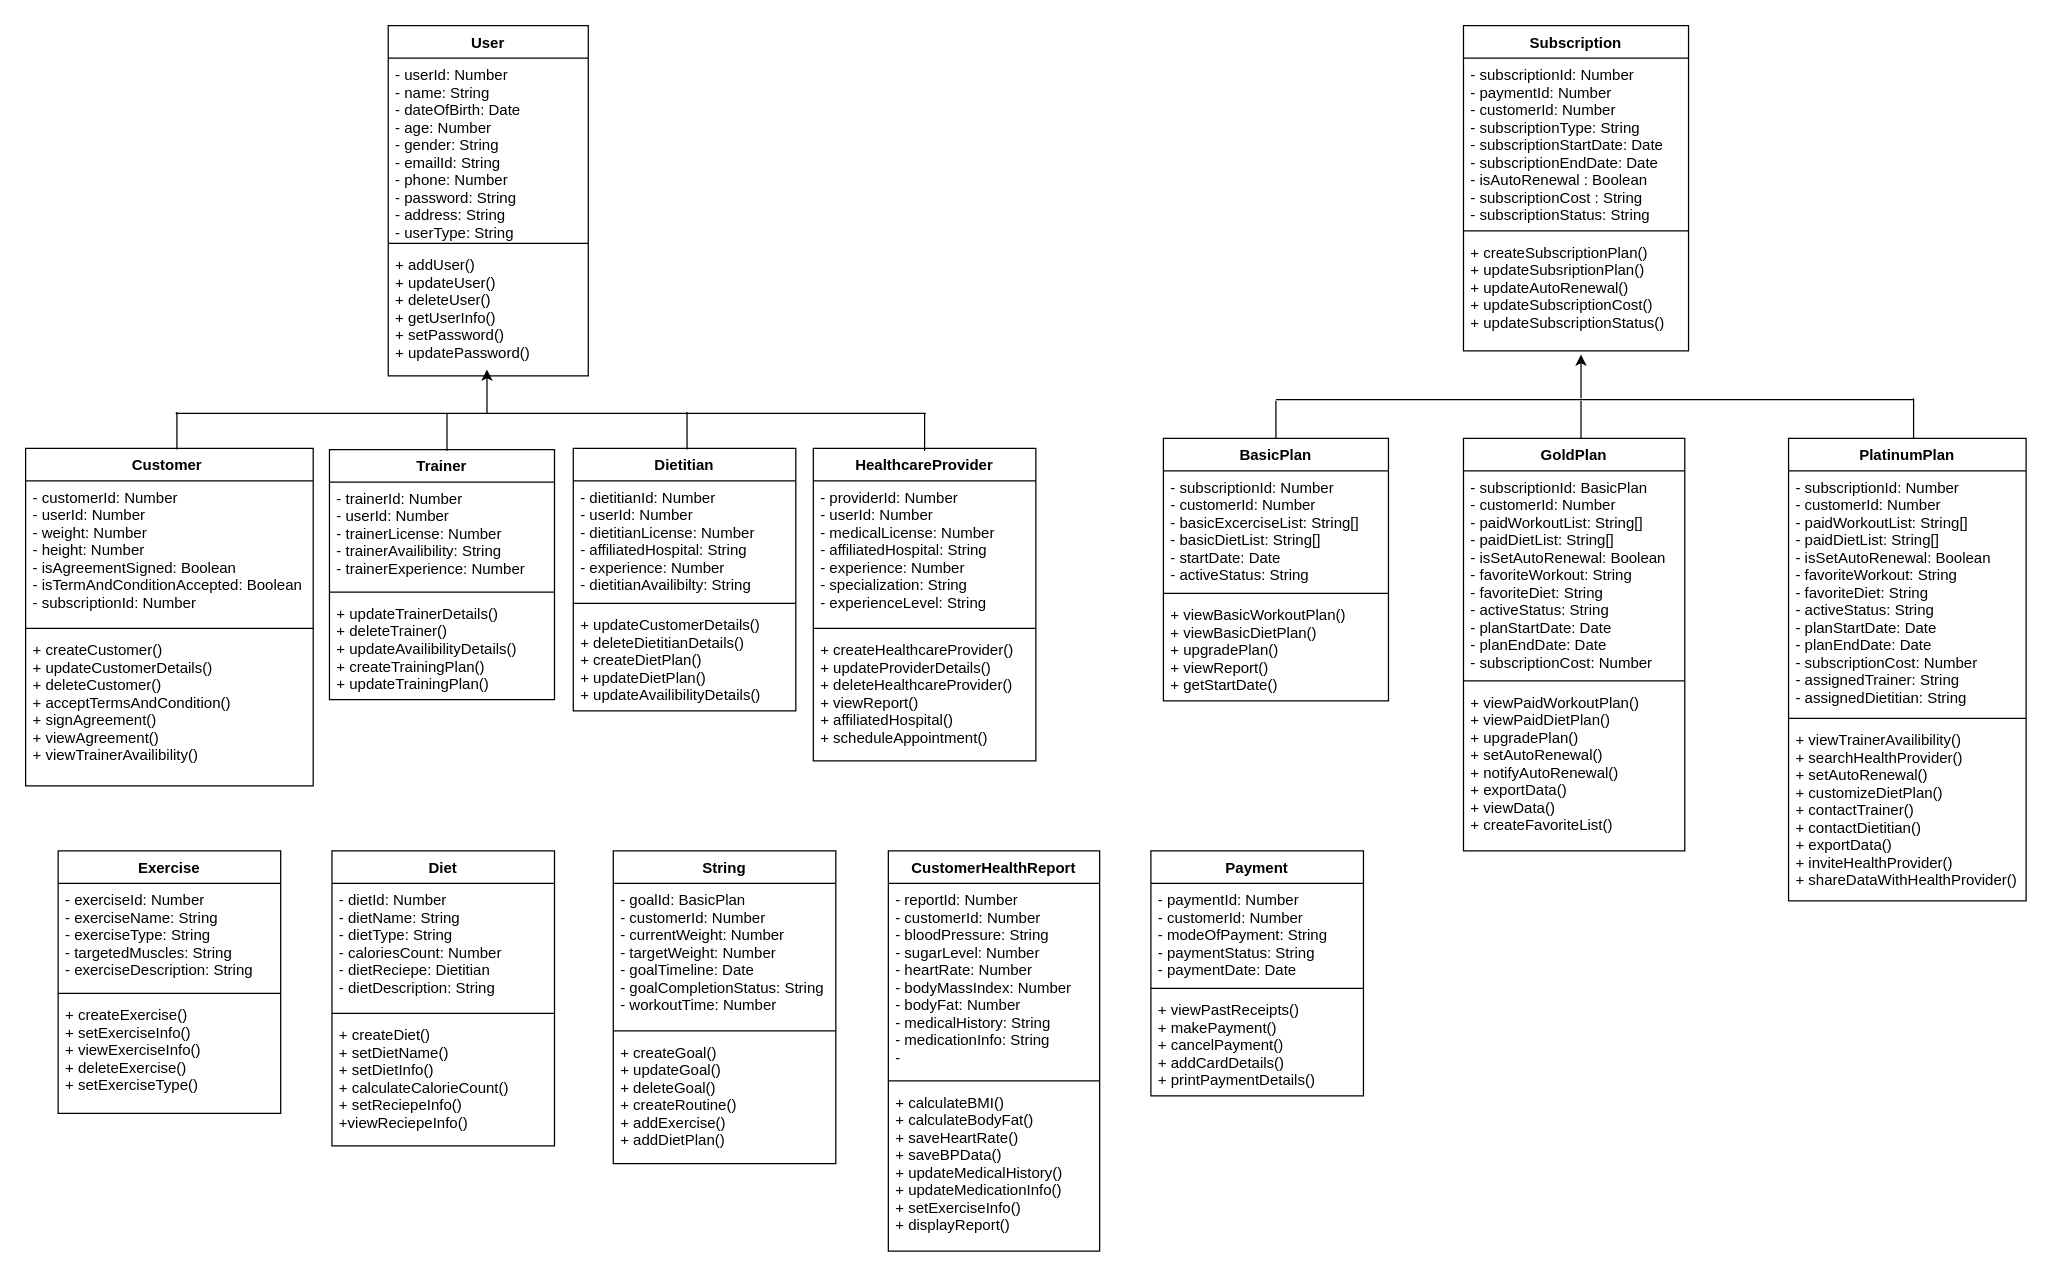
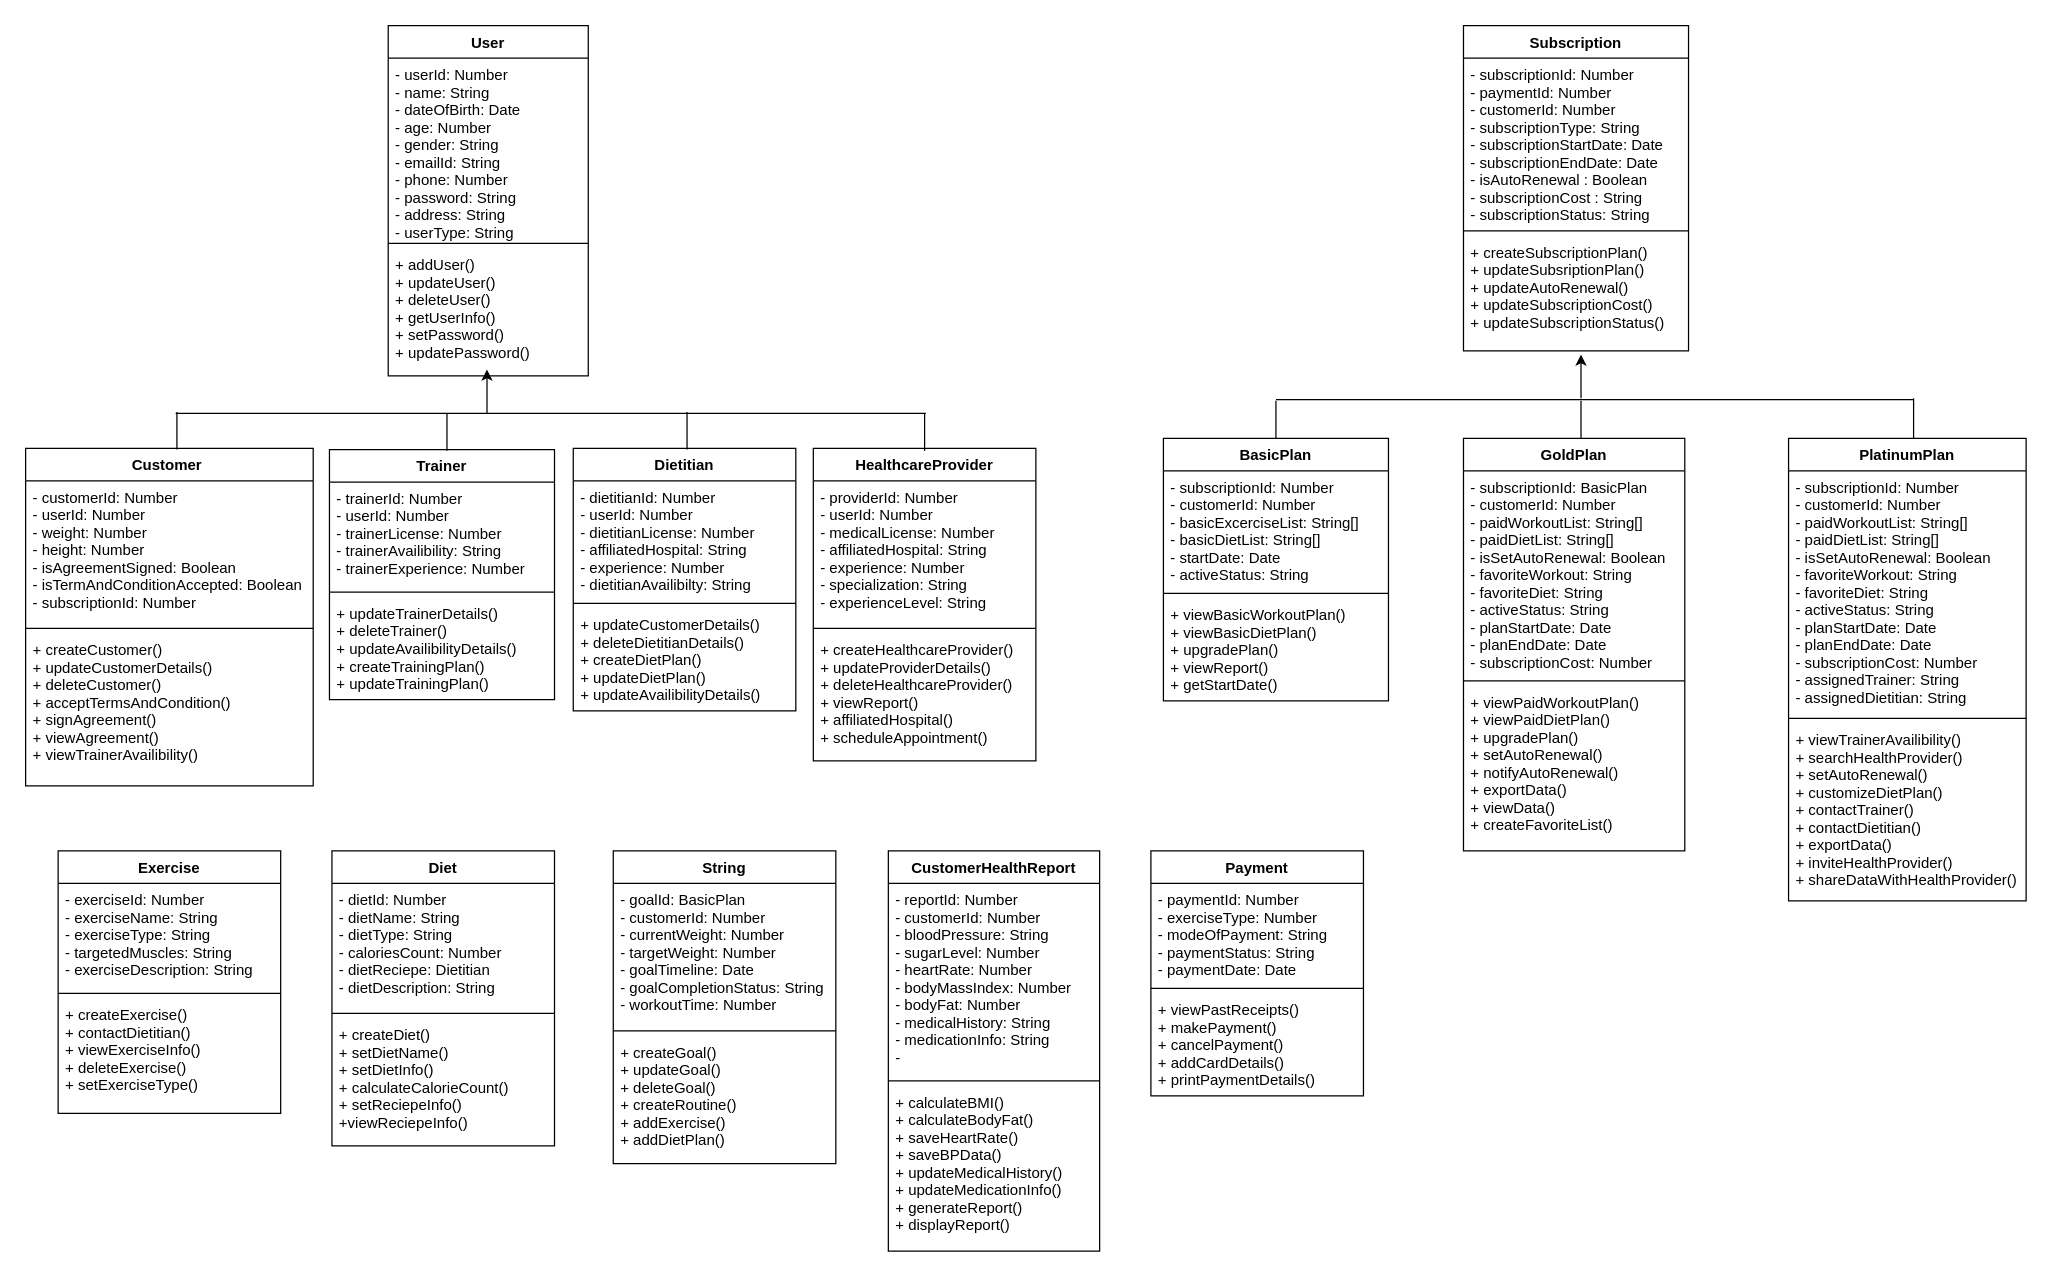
- <mxCell id="62" value="- paymentId: Number&#10;- customerId: Number&#10;- modeOfPayment: String&#10;- paymentStatus: String&#10;- paymentDate: Date&#10;" style="text;strokeColor=none;fillColor=none;align=left;verticalAlign=top;spacingLeft=4;spacingRight=4;overflow=hidden;rotatable=0;points=[[0,0.5],[1,0.5]];portConstraint=eastwest;" vertex="1" parent="61"><mxGeometry y="26" width="170" height="80" as="geometry" /></mxCell>
+ <mxCell id="62" value="- paymentId: Number&#10;- exerciseType: Number&#10;- modeOfPayment: String&#10;- paymentStatus: String&#10;- paymentDate: Date&#10;" style="text;strokeColor=none;fillColor=none;align=left;verticalAlign=top;spacingLeft=4;spacingRight=4;overflow=hidden;rotatable=0;points=[[0,0.5],[1,0.5]];portConstraint=eastwest;" vertex="1" parent="61"><mxGeometry y="26" width="170" height="80" as="geometry" /></mxCell>
- <mxCell id="56" value="+ createExercise()&#10;+ setExerciseInfo()&#10;+ viewExerciseInfo()&#10;+ deleteExercise()&#10;+ setExerciseType()&#10;&#10;" style="text;strokeColor=none;fillColor=none;align=left;verticalAlign=top;spacingLeft=4;spacingRight=4;overflow=hidden;rotatable=0;points=[[0,0.5],[1,0.5]];portConstraint=eastwest;" vertex="1" parent="53"><mxGeometry y="118" width="178" height="92" as="geometry" /></mxCell>
+ <mxCell id="56" value="+ createExercise()&#10;+ contactDietitian()&#10;+ viewExerciseInfo()&#10;+ deleteExercise()&#10;+ setExerciseType()&#10;&#10;" style="text;strokeColor=none;fillColor=none;align=left;verticalAlign=top;spacingLeft=4;spacingRight=4;overflow=hidden;rotatable=0;points=[[0,0.5],[1,0.5]];portConstraint=eastwest;" vertex="1" parent="53"><mxGeometry y="118" width="178" height="92" as="geometry" /></mxCell>
- <mxCell id="29" value="+ calculateBMI()&#10;+ calculateBodyFat()&#10;+ saveHeartRate()&#10;+ saveBPData()&#10;+ updateMedicalHistory()&#10;+ updateMedicationInfo()&#10;+ setExerciseInfo()&#10;+ displayReport()&#10;&#10;" style="text;strokeColor=none;fillColor=none;align=left;verticalAlign=top;spacingLeft=4;spacingRight=4;overflow=hidden;rotatable=0;points=[[0,0.5],[1,0.5]];portConstraint=eastwest;" vertex="1" parent="26"><mxGeometry y="188" width="169" height="132" as="geometry" /></mxCell>
+ <mxCell id="29" value="+ calculateBMI()&#10;+ calculateBodyFat()&#10;+ saveHeartRate()&#10;+ saveBPData()&#10;+ updateMedicalHistory()&#10;+ updateMedicationInfo()&#10;+ generateReport()&#10;+ displayReport()&#10;&#10;" style="text;strokeColor=none;fillColor=none;align=left;verticalAlign=top;spacingLeft=4;spacingRight=4;overflow=hidden;rotatable=0;points=[[0,0.5],[1,0.5]];portConstraint=eastwest;" vertex="1" parent="26"><mxGeometry y="188" width="169" height="132" as="geometry" /></mxCell>
